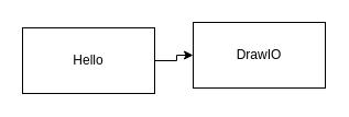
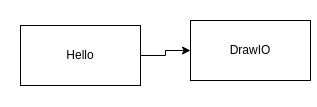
- <mxCell id="4" value="DrawIO" style="rounded=0;whiteSpace=wrap;html=1;" vertex="1" parent="1"><mxGeometry x="175" y="20" width="120" height="60" as="geometry" /></mxCell>
+ <mxCell id="4" value="DrawIO" style="rounded=0;whiteSpace=wrap;html=1;" vertex="1" parent="1"><mxGeometry x="190" y="20" width="120" height="60" as="geometry" /></mxCell>
